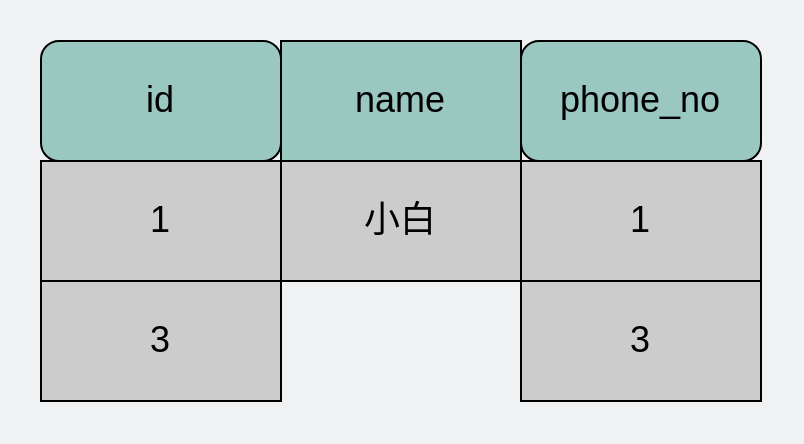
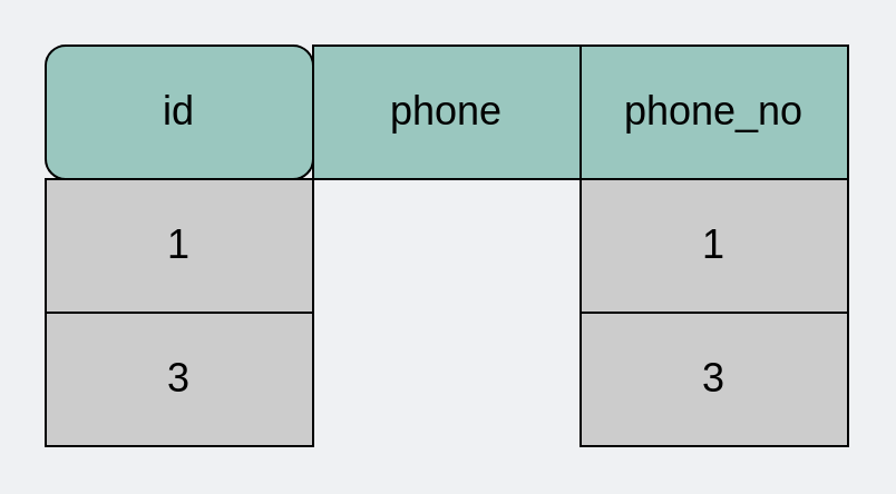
- <mxCell id="8" value="name" style="rounded=0;whiteSpace=wrap;html=1;fillColor=#9AC7BF;gradientColor=none;fontSize=18;" parent="1" vertex="1"><mxGeometry x="140" y="20" width="120" height="60" as="geometry" /></mxCell>
+ <mxCell id="8" value="phone" style="rounded=0;whiteSpace=wrap;html=1;fillColor=#9AC7BF;gradientColor=none;fontSize=18;" parent="1" vertex="1"><mxGeometry x="140" y="20" width="120" height="60" as="geometry" /></mxCell>
- <mxCell id="9" value="&lt;span style=&quot;font-size: 18px&quot;&gt;phone_no&lt;/span&gt;" style="whiteSpace=wrap;html=1;fillColor=#9AC7BF;gradientColor=none;fontSize=18;rounded=1;" parent="1" vertex="1"><mxGeometry x="260" y="20" width="120" height="60" as="geometry" /></mxCell>
+ <mxCell id="9" value="&lt;span style=&quot;font-size: 18px&quot;&gt;phone_no&lt;/span&gt;" style="rounded=0;whiteSpace=wrap;html=1;fillColor=#9AC7BF;gradientColor=none;fontSize=18;" parent="1" vertex="1"><mxGeometry x="260" y="20" width="120" height="60" as="geometry" /></mxCell>
- <mxCell id="3" value="小白" style="rounded=0;whiteSpace=wrap;html=1;fillColor=#CCCCCC;gradientColor=none;fontSize=18;" parent="1" vertex="1"><mxGeometry x="140" y="80" width="120" height="60" as="geometry" /></mxCell>
